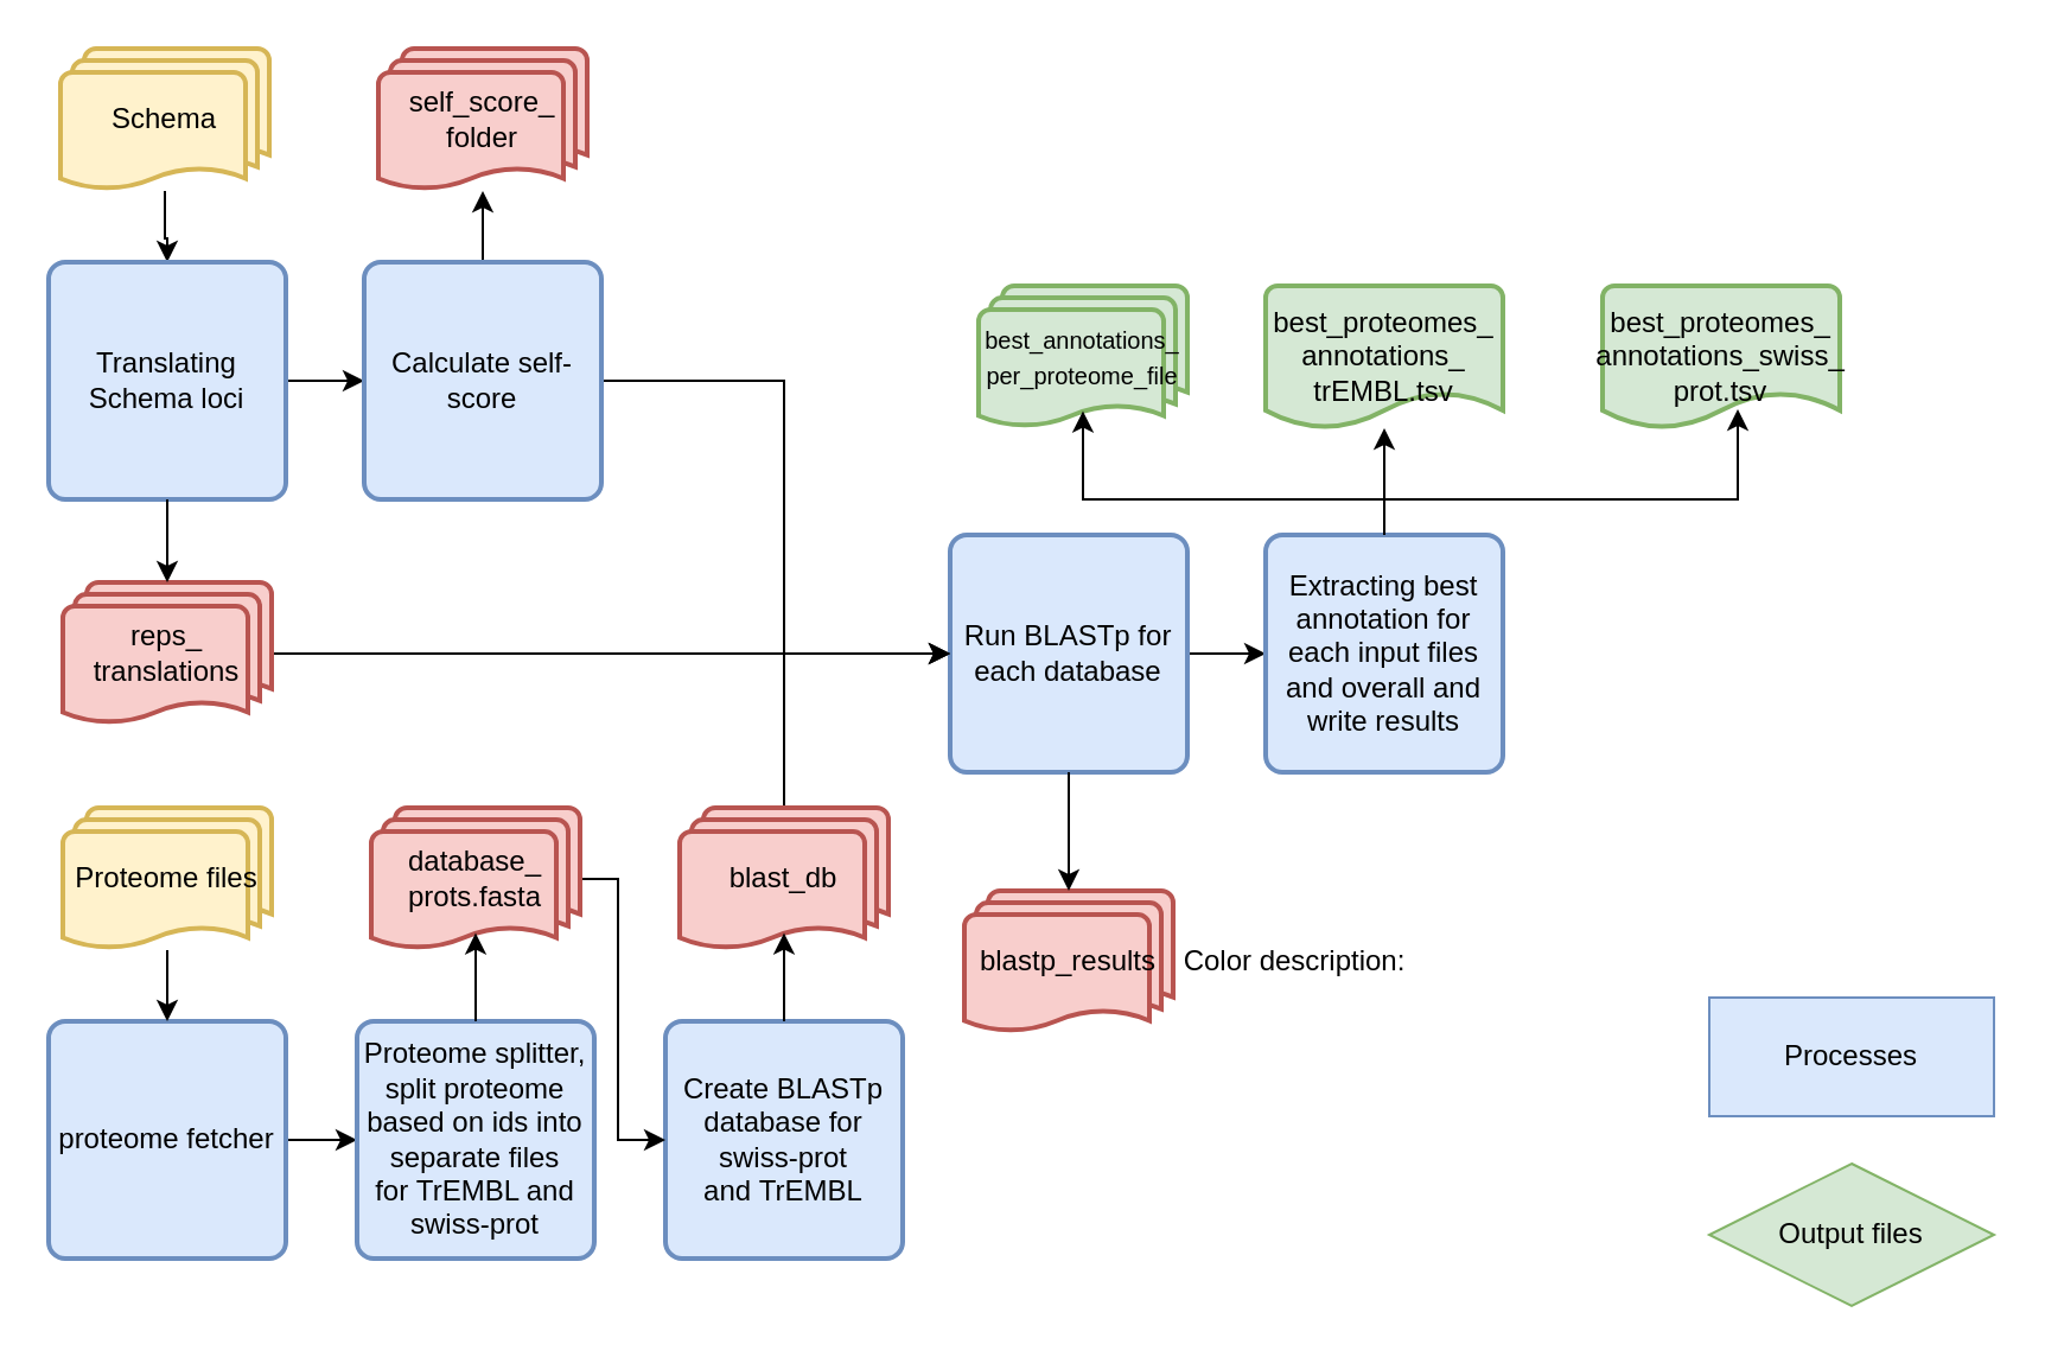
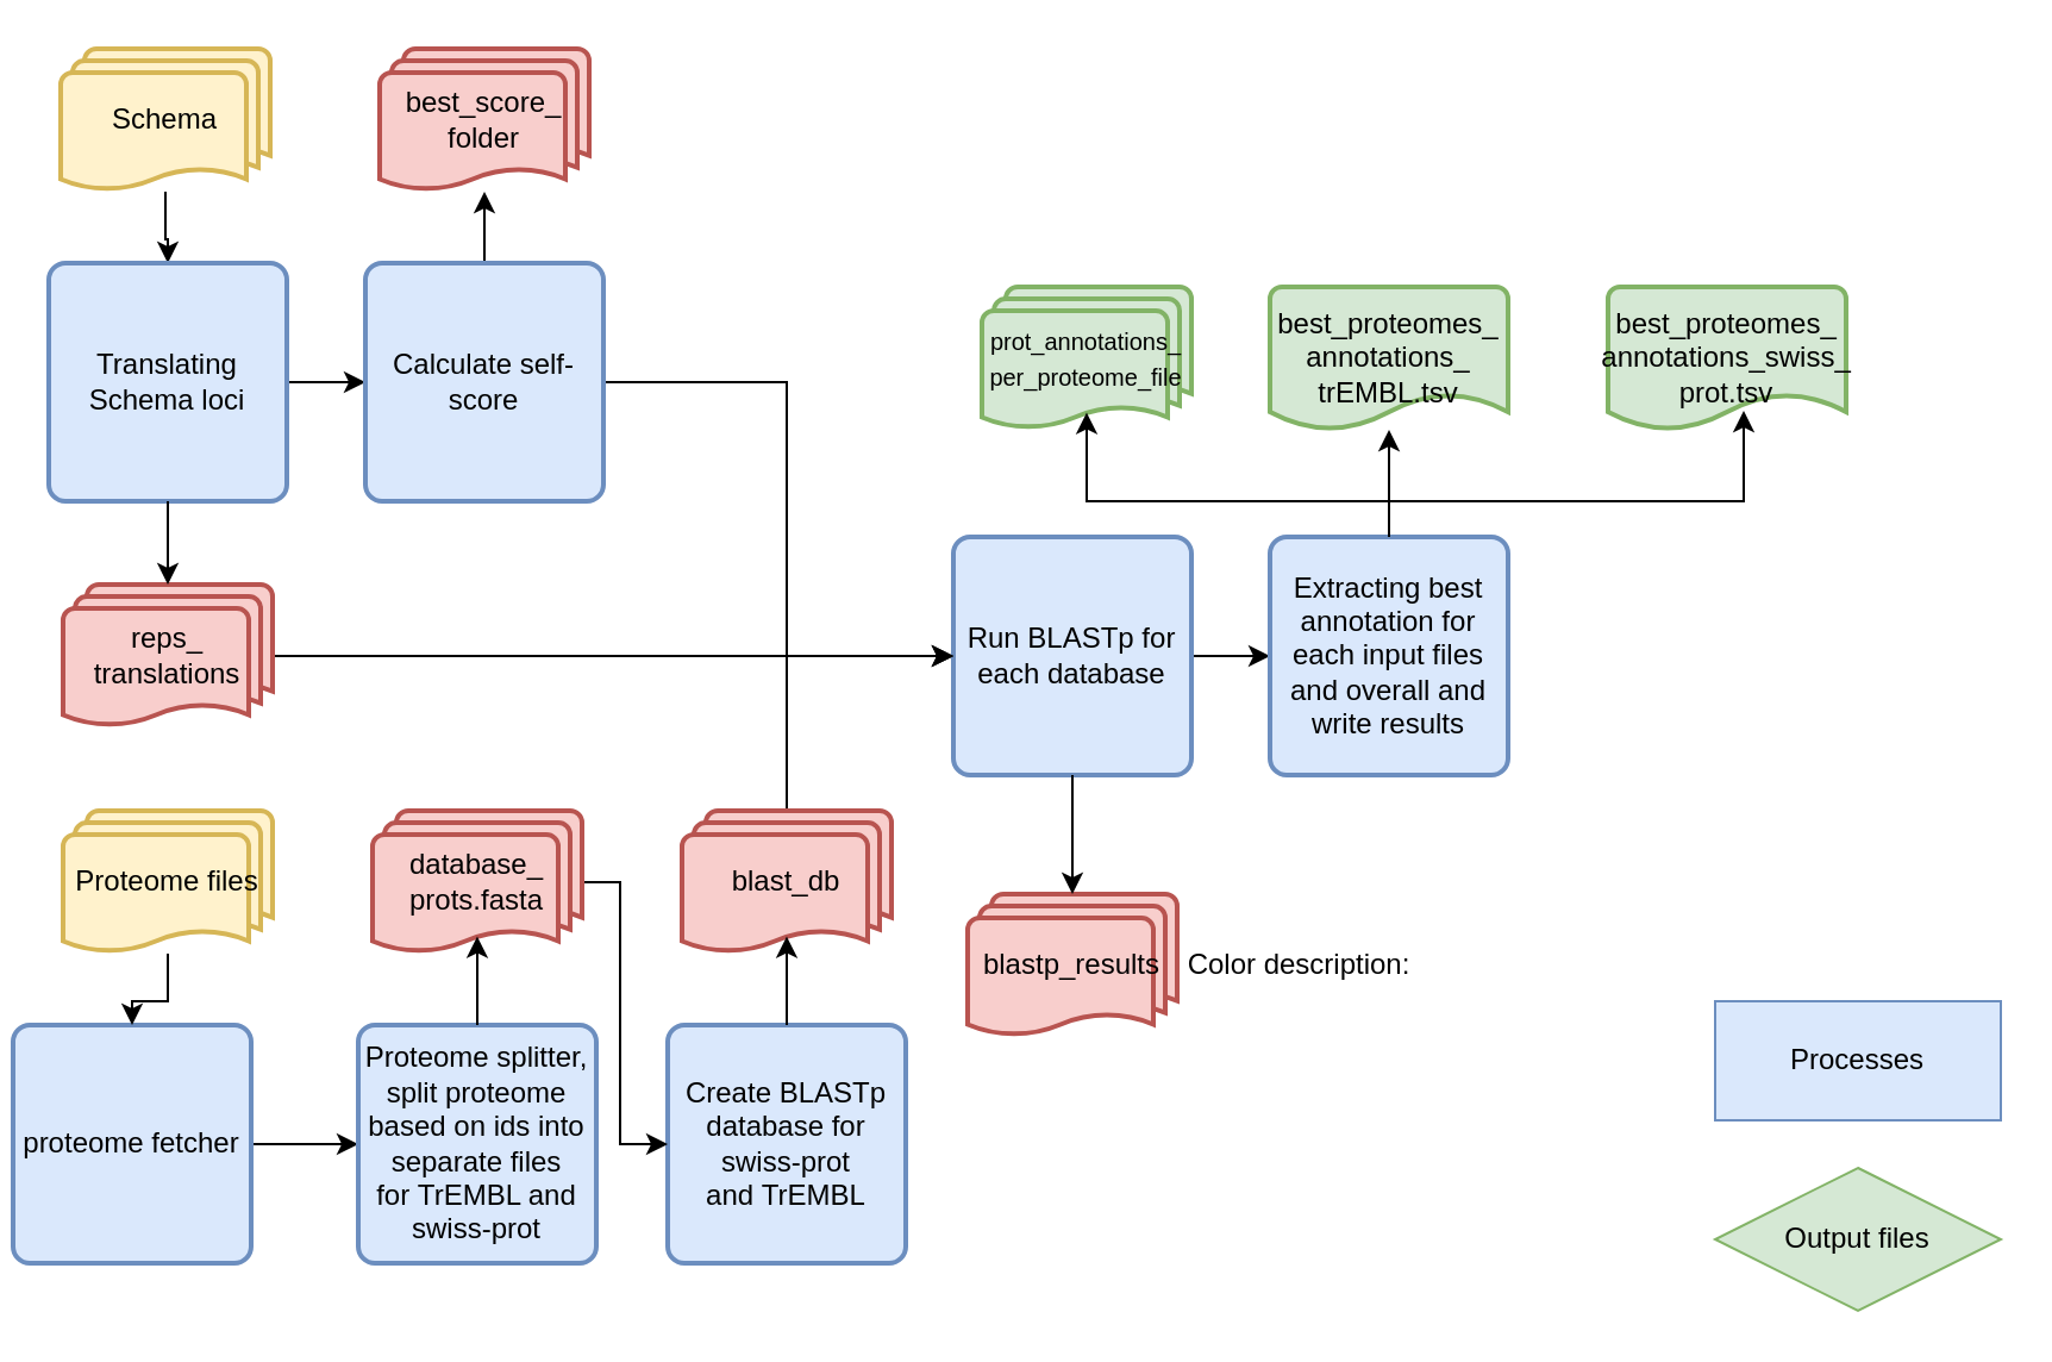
- <mxCell id="25" value="self_score_&lt;div&gt;folder&lt;/div&gt;" style="strokeWidth=2;html=1;shape=mxgraph.flowchart.multi-document;whiteSpace=wrap;fillColor=#f8cecc;strokeColor=#b85450;" parent="1" vertex="1"><mxGeometry x="159" y="20" width="88" height="60" as="geometry" /></mxCell>
+ <mxCell id="25" value="best_score_&lt;div&gt;folder&lt;/div&gt;" style="strokeWidth=2;html=1;shape=mxgraph.flowchart.multi-document;whiteSpace=wrap;fillColor=#f8cecc;strokeColor=#b85450;" parent="1" vertex="1"><mxGeometry x="159" y="20" width="88" height="60" as="geometry" /></mxCell>
- <mxCell id="18" value="&lt;span style=&quot;font-size: 10px;&quot;&gt;best_annotations_&lt;/span&gt;&lt;div&gt;&lt;span style=&quot;font-size: 10px;&quot;&gt;per_proteome_file&lt;/span&gt;&lt;/div&gt;" style="strokeWidth=2;html=1;shape=mxgraph.flowchart.multi-document;whiteSpace=wrap;fillColor=#d5e8d4;strokeColor=#82b366;" parent="1" vertex="1"><mxGeometry x="412" y="120" width="88" height="60" as="geometry" /></mxCell>
+ <mxCell id="18" value="&lt;span style=&quot;font-size: 10px;&quot;&gt;prot_annotations_&lt;/span&gt;&lt;div&gt;&lt;span style=&quot;font-size: 10px;&quot;&gt;per_proteome_file&lt;/span&gt;&lt;/div&gt;" style="strokeWidth=2;html=1;shape=mxgraph.flowchart.multi-document;whiteSpace=wrap;fillColor=#d5e8d4;strokeColor=#82b366;" parent="1" vertex="1"><mxGeometry x="412" y="120" width="88" height="60" as="geometry" /></mxCell>
- <mxCell id="3" value="proteome fetcher" style="rounded=1;whiteSpace=wrap;html=1;absoluteArcSize=1;arcSize=14;strokeWidth=2;fillColor=#dae8fc;strokeColor=#6c8ebf;" parent="1" vertex="1"><mxGeometry x="20" y="430" width="100" height="100" as="geometry" /></mxCell>
+ <mxCell id="3" value="proteome fetcher" style="rounded=1;whiteSpace=wrap;html=1;absoluteArcSize=1;arcSize=14;strokeWidth=2;fillColor=#dae8fc;strokeColor=#6c8ebf;" parent="1" vertex="1"><mxGeometry x="5" y="430" width="100" height="100" as="geometry" /></mxCell>
